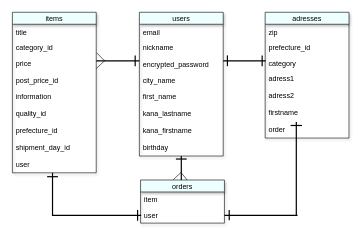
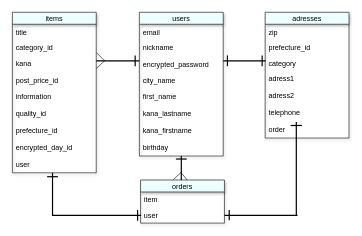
- <mxCell id="5" value="price" style="text;strokeColor=none;fillColor=none;align=left;verticalAlign=top;spacingLeft=4;spacingRight=4;overflow=hidden;rotatable=0;points=[[0,0.5],[1,0.5]];portConstraint=eastwest;" parent="2" vertex="1"><mxGeometry y="72" width="140" height="28" as="geometry" /></mxCell>
+ <mxCell id="5" value="kana" style="text;strokeColor=none;fillColor=none;align=left;verticalAlign=top;spacingLeft=4;spacingRight=4;overflow=hidden;rotatable=0;points=[[0,0.5],[1,0.5]];portConstraint=eastwest;" parent="2" vertex="1"><mxGeometry y="72" width="140" height="28" as="geometry" /></mxCell>
- <mxCell id="27" value="firstname" style="text;strokeColor=none;fillColor=none;align=left;verticalAlign=top;spacingLeft=4;spacingRight=4;overflow=hidden;rotatable=0;points=[[0,0.5],[1,0.5]];portConstraint=eastwest;" parent="21" vertex="1"><mxGeometry y="154" width="140" height="28" as="geometry" /></mxCell>
+ <mxCell id="27" value="telephone" style="text;strokeColor=none;fillColor=none;align=left;verticalAlign=top;spacingLeft=4;spacingRight=4;overflow=hidden;rotatable=0;points=[[0,0.5],[1,0.5]];portConstraint=eastwest;" parent="21" vertex="1"><mxGeometry y="154" width="140" height="28" as="geometry" /></mxCell>
- <mxCell id="10" value="shipment_day_id" style="text;strokeColor=none;fillColor=none;align=left;verticalAlign=top;spacingLeft=4;spacingRight=4;overflow=hidden;rotatable=0;points=[[0,0.5],[1,0.5]];portConstraint=eastwest;" parent="2" vertex="1"><mxGeometry y="212" width="140" height="28" as="geometry" /></mxCell>
+ <mxCell id="10" value="encrypted_day_id" style="text;strokeColor=none;fillColor=none;align=left;verticalAlign=top;spacingLeft=4;spacingRight=4;overflow=hidden;rotatable=0;points=[[0,0.5],[1,0.5]];portConstraint=eastwest;" parent="2" vertex="1"><mxGeometry y="212" width="140" height="28" as="geometry" /></mxCell>
